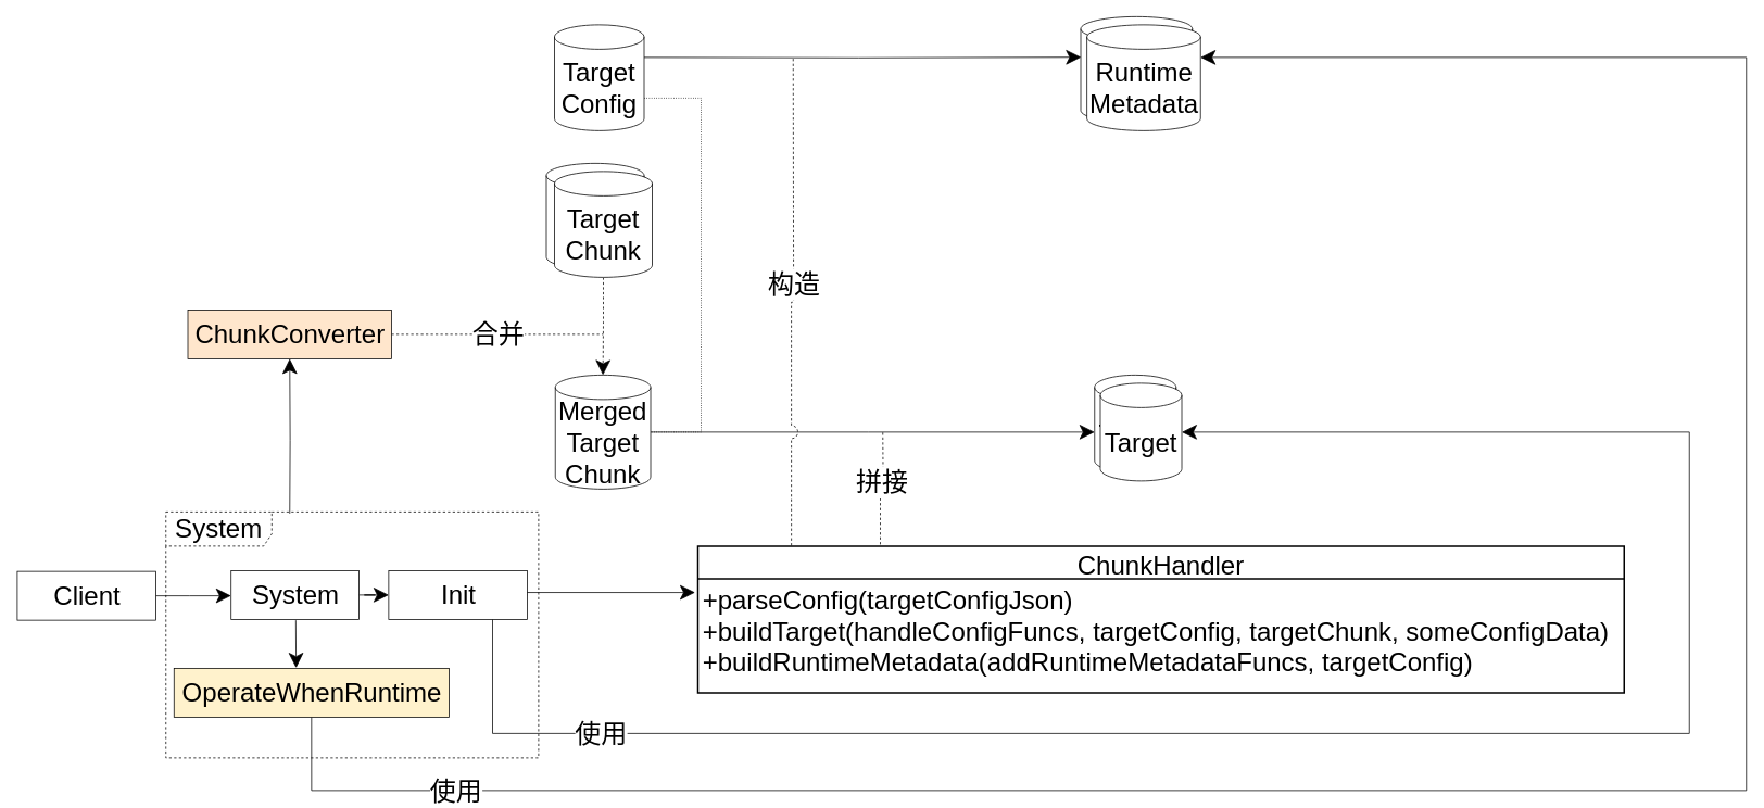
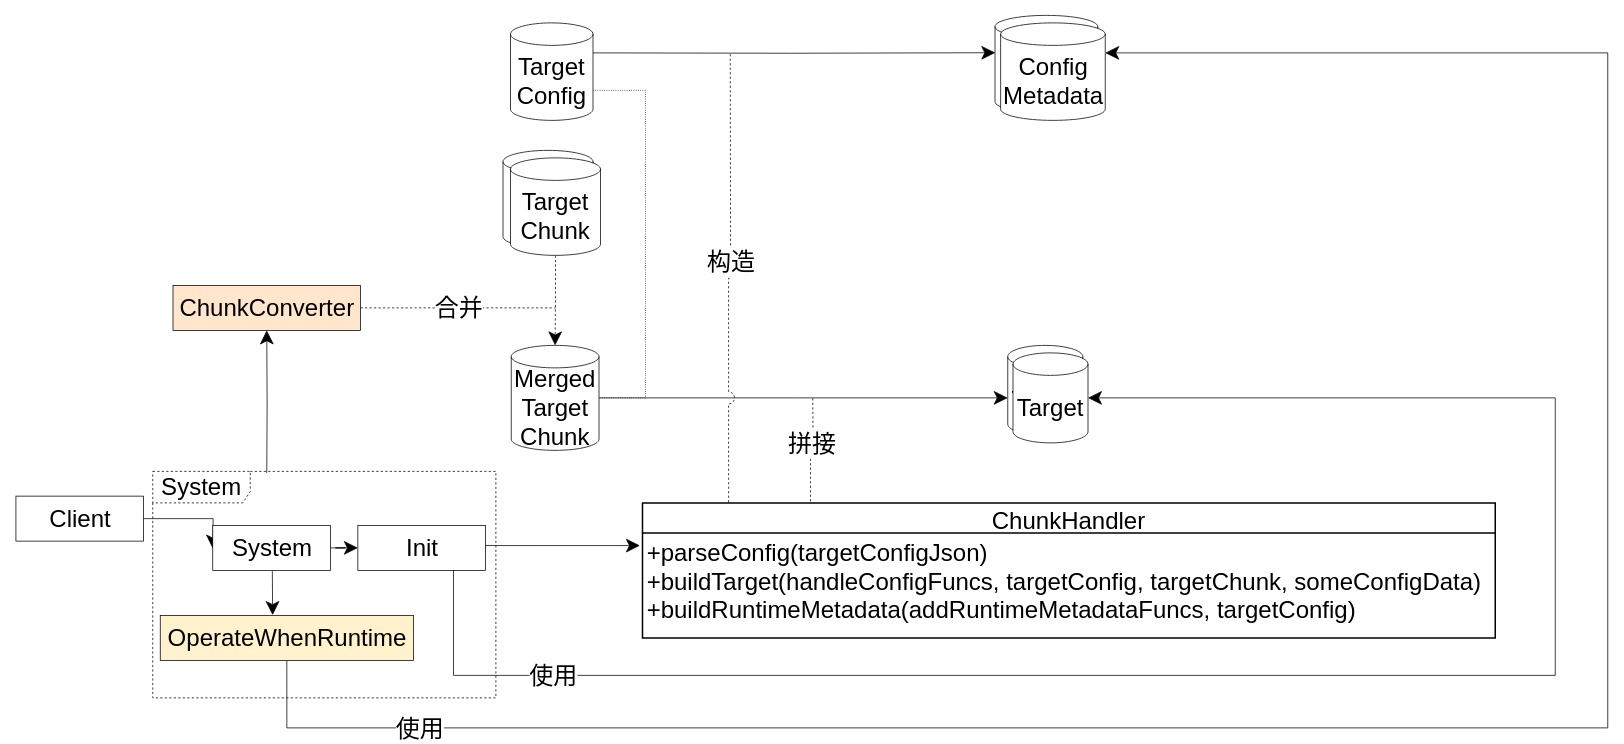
- <mxCell id="30" value="&lt;font&gt;&lt;span style=&quot;font-size: 32px&quot;&gt;Runtime&lt;br&gt;Metadata&lt;br&gt;&lt;/span&gt;&lt;/font&gt;" style="shape=cylinder3;whiteSpace=wrap;html=1;boundedLbl=1;backgroundOutline=1;size=15;" parent="1" vertex="1"><mxGeometry x="1333.5" y="30" width="139.5" height="130" as="geometry" /></mxCell>
+ <mxCell id="30" value="&lt;font&gt;&lt;span style=&quot;font-size: 32px&quot;&gt;Config&lt;br&gt;Metadata&lt;br&gt;&lt;/span&gt;&lt;/font&gt;" style="shape=cylinder3;whiteSpace=wrap;html=1;boundedLbl=1;backgroundOutline=1;size=15;" parent="1" vertex="1"><mxGeometry x="1333.5" y="30" width="139.5" height="130" as="geometry" /></mxCell>
- <mxCell id="9" value="Client" style="html=1;fontSize=32;" parent="1" vertex="1"><mxGeometry x="20.57" y="701" width="170" height="60" as="geometry" /></mxCell>
+ <mxCell id="9" value="Client" style="html=1;fontSize=32;" parent="1" vertex="1"><mxGeometry x="20.57" y="661" width="170" height="60" as="geometry" /></mxCell>
